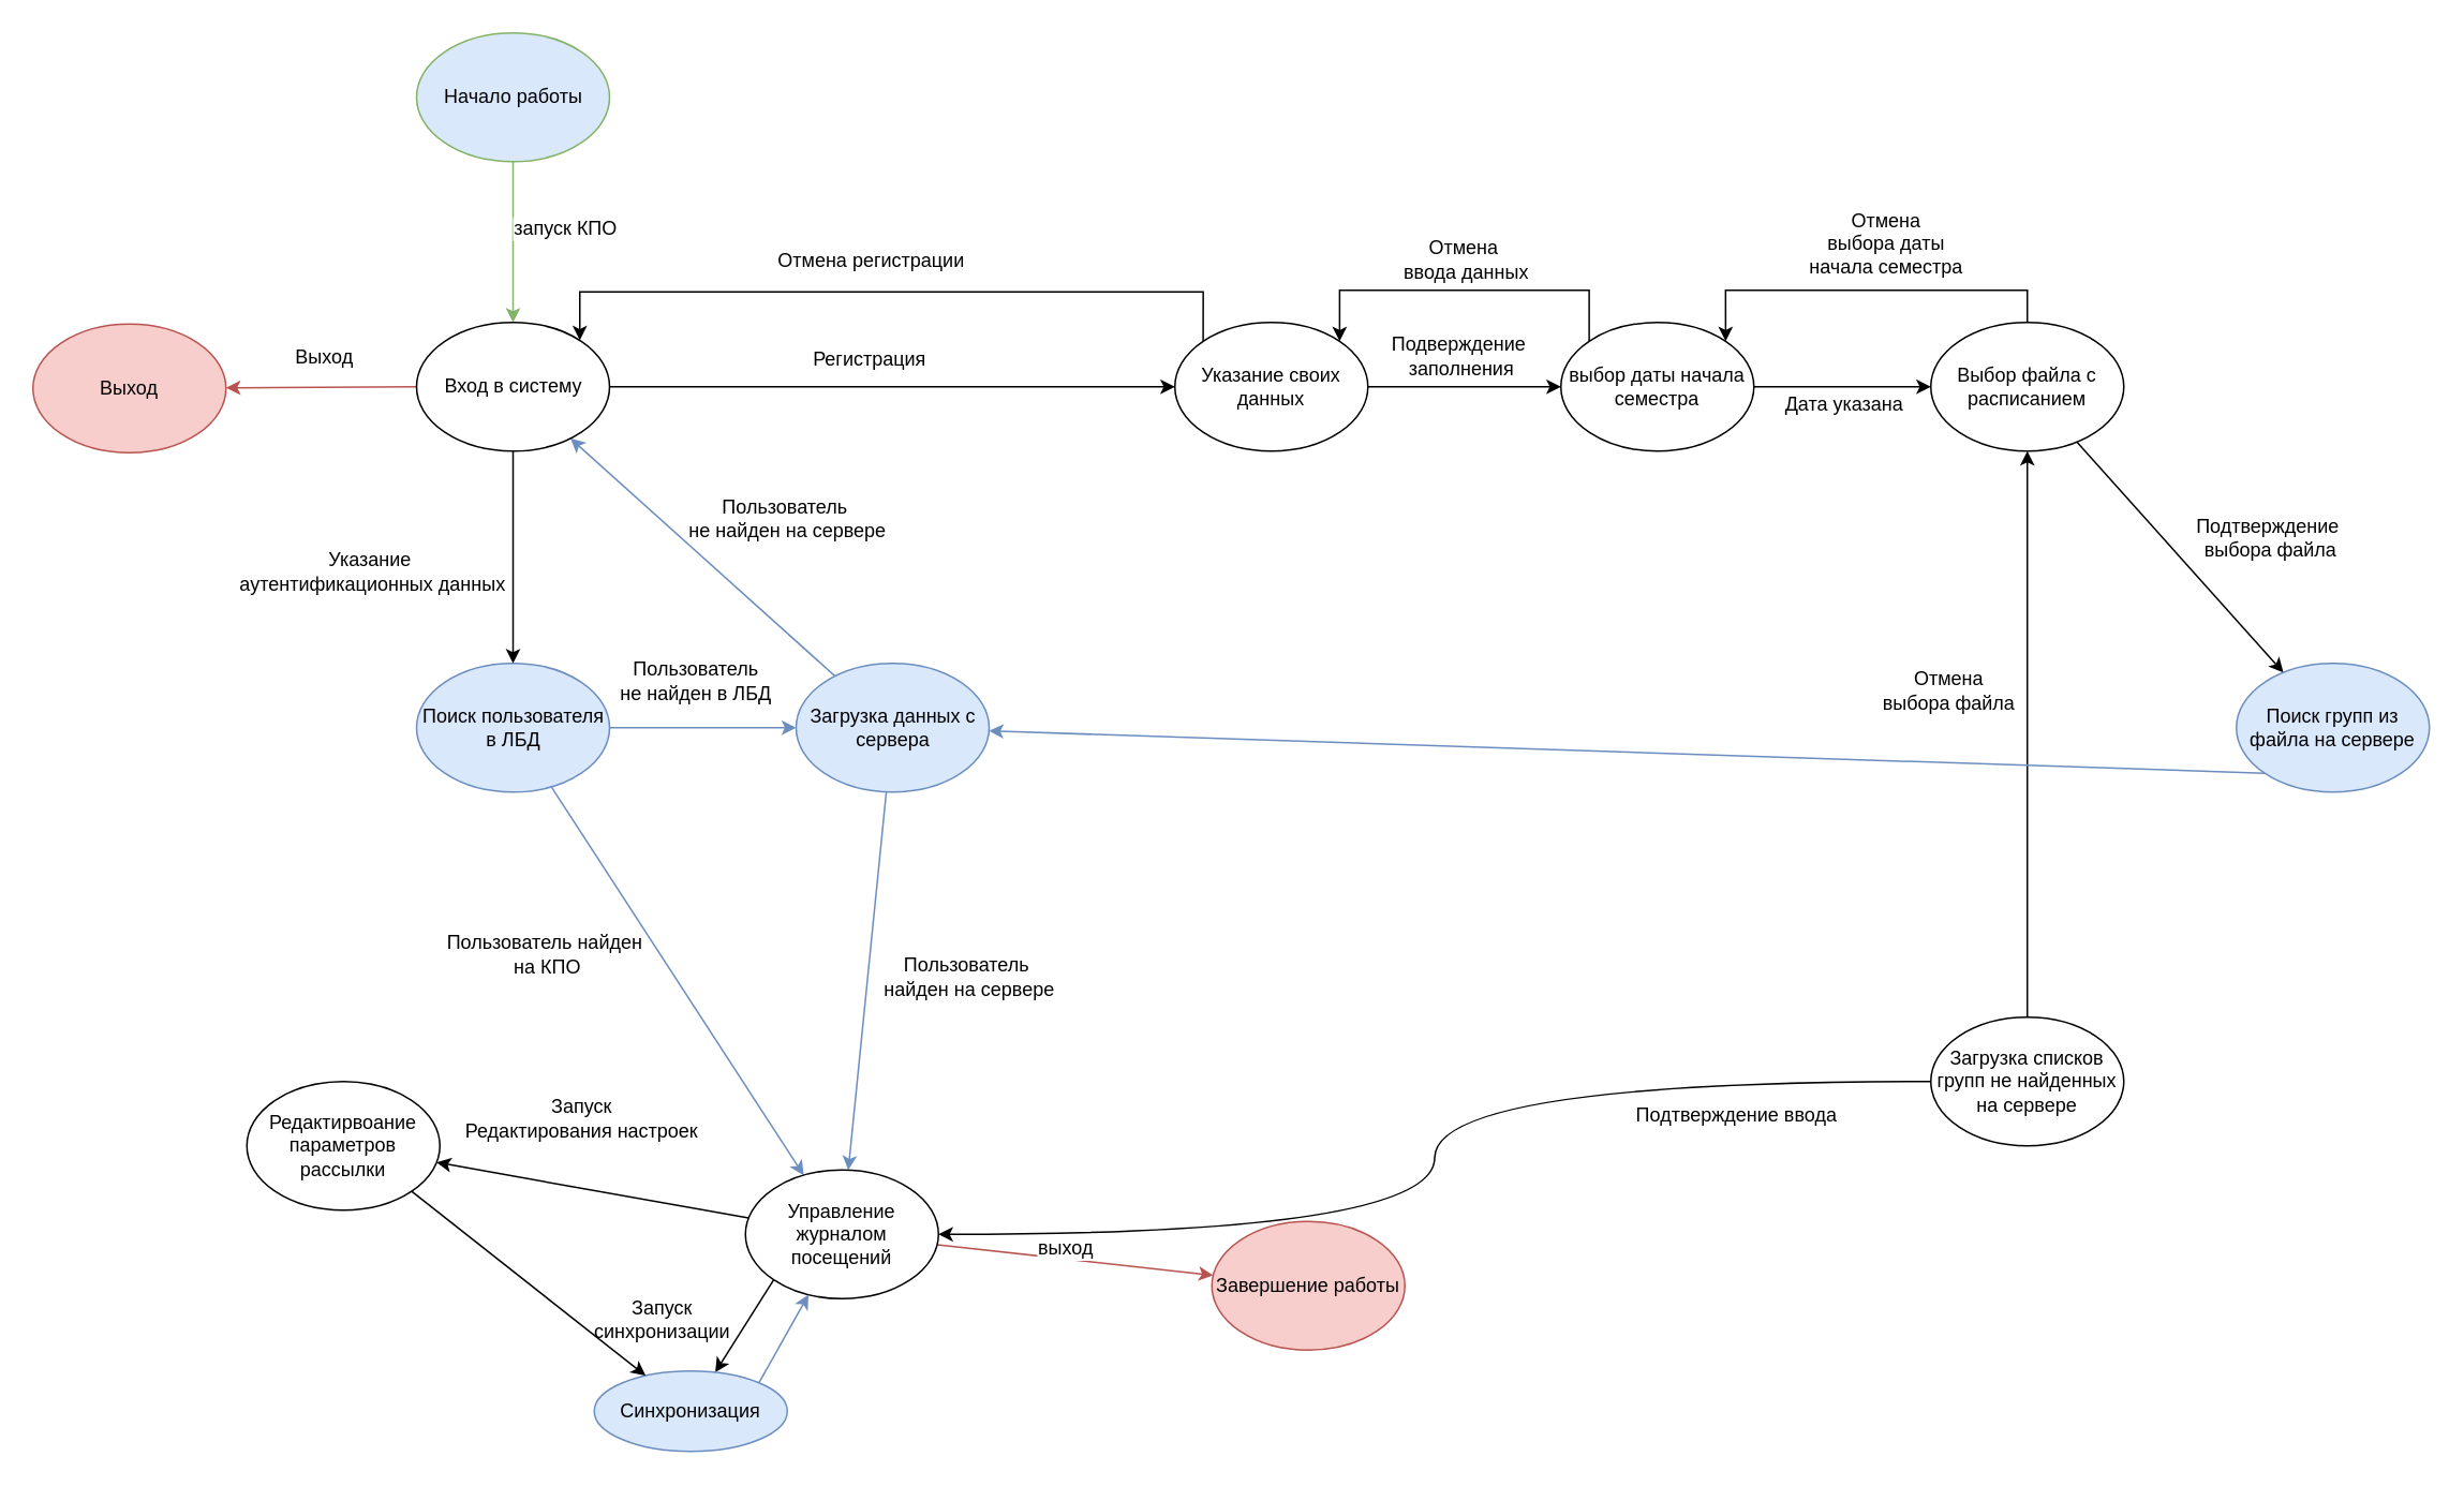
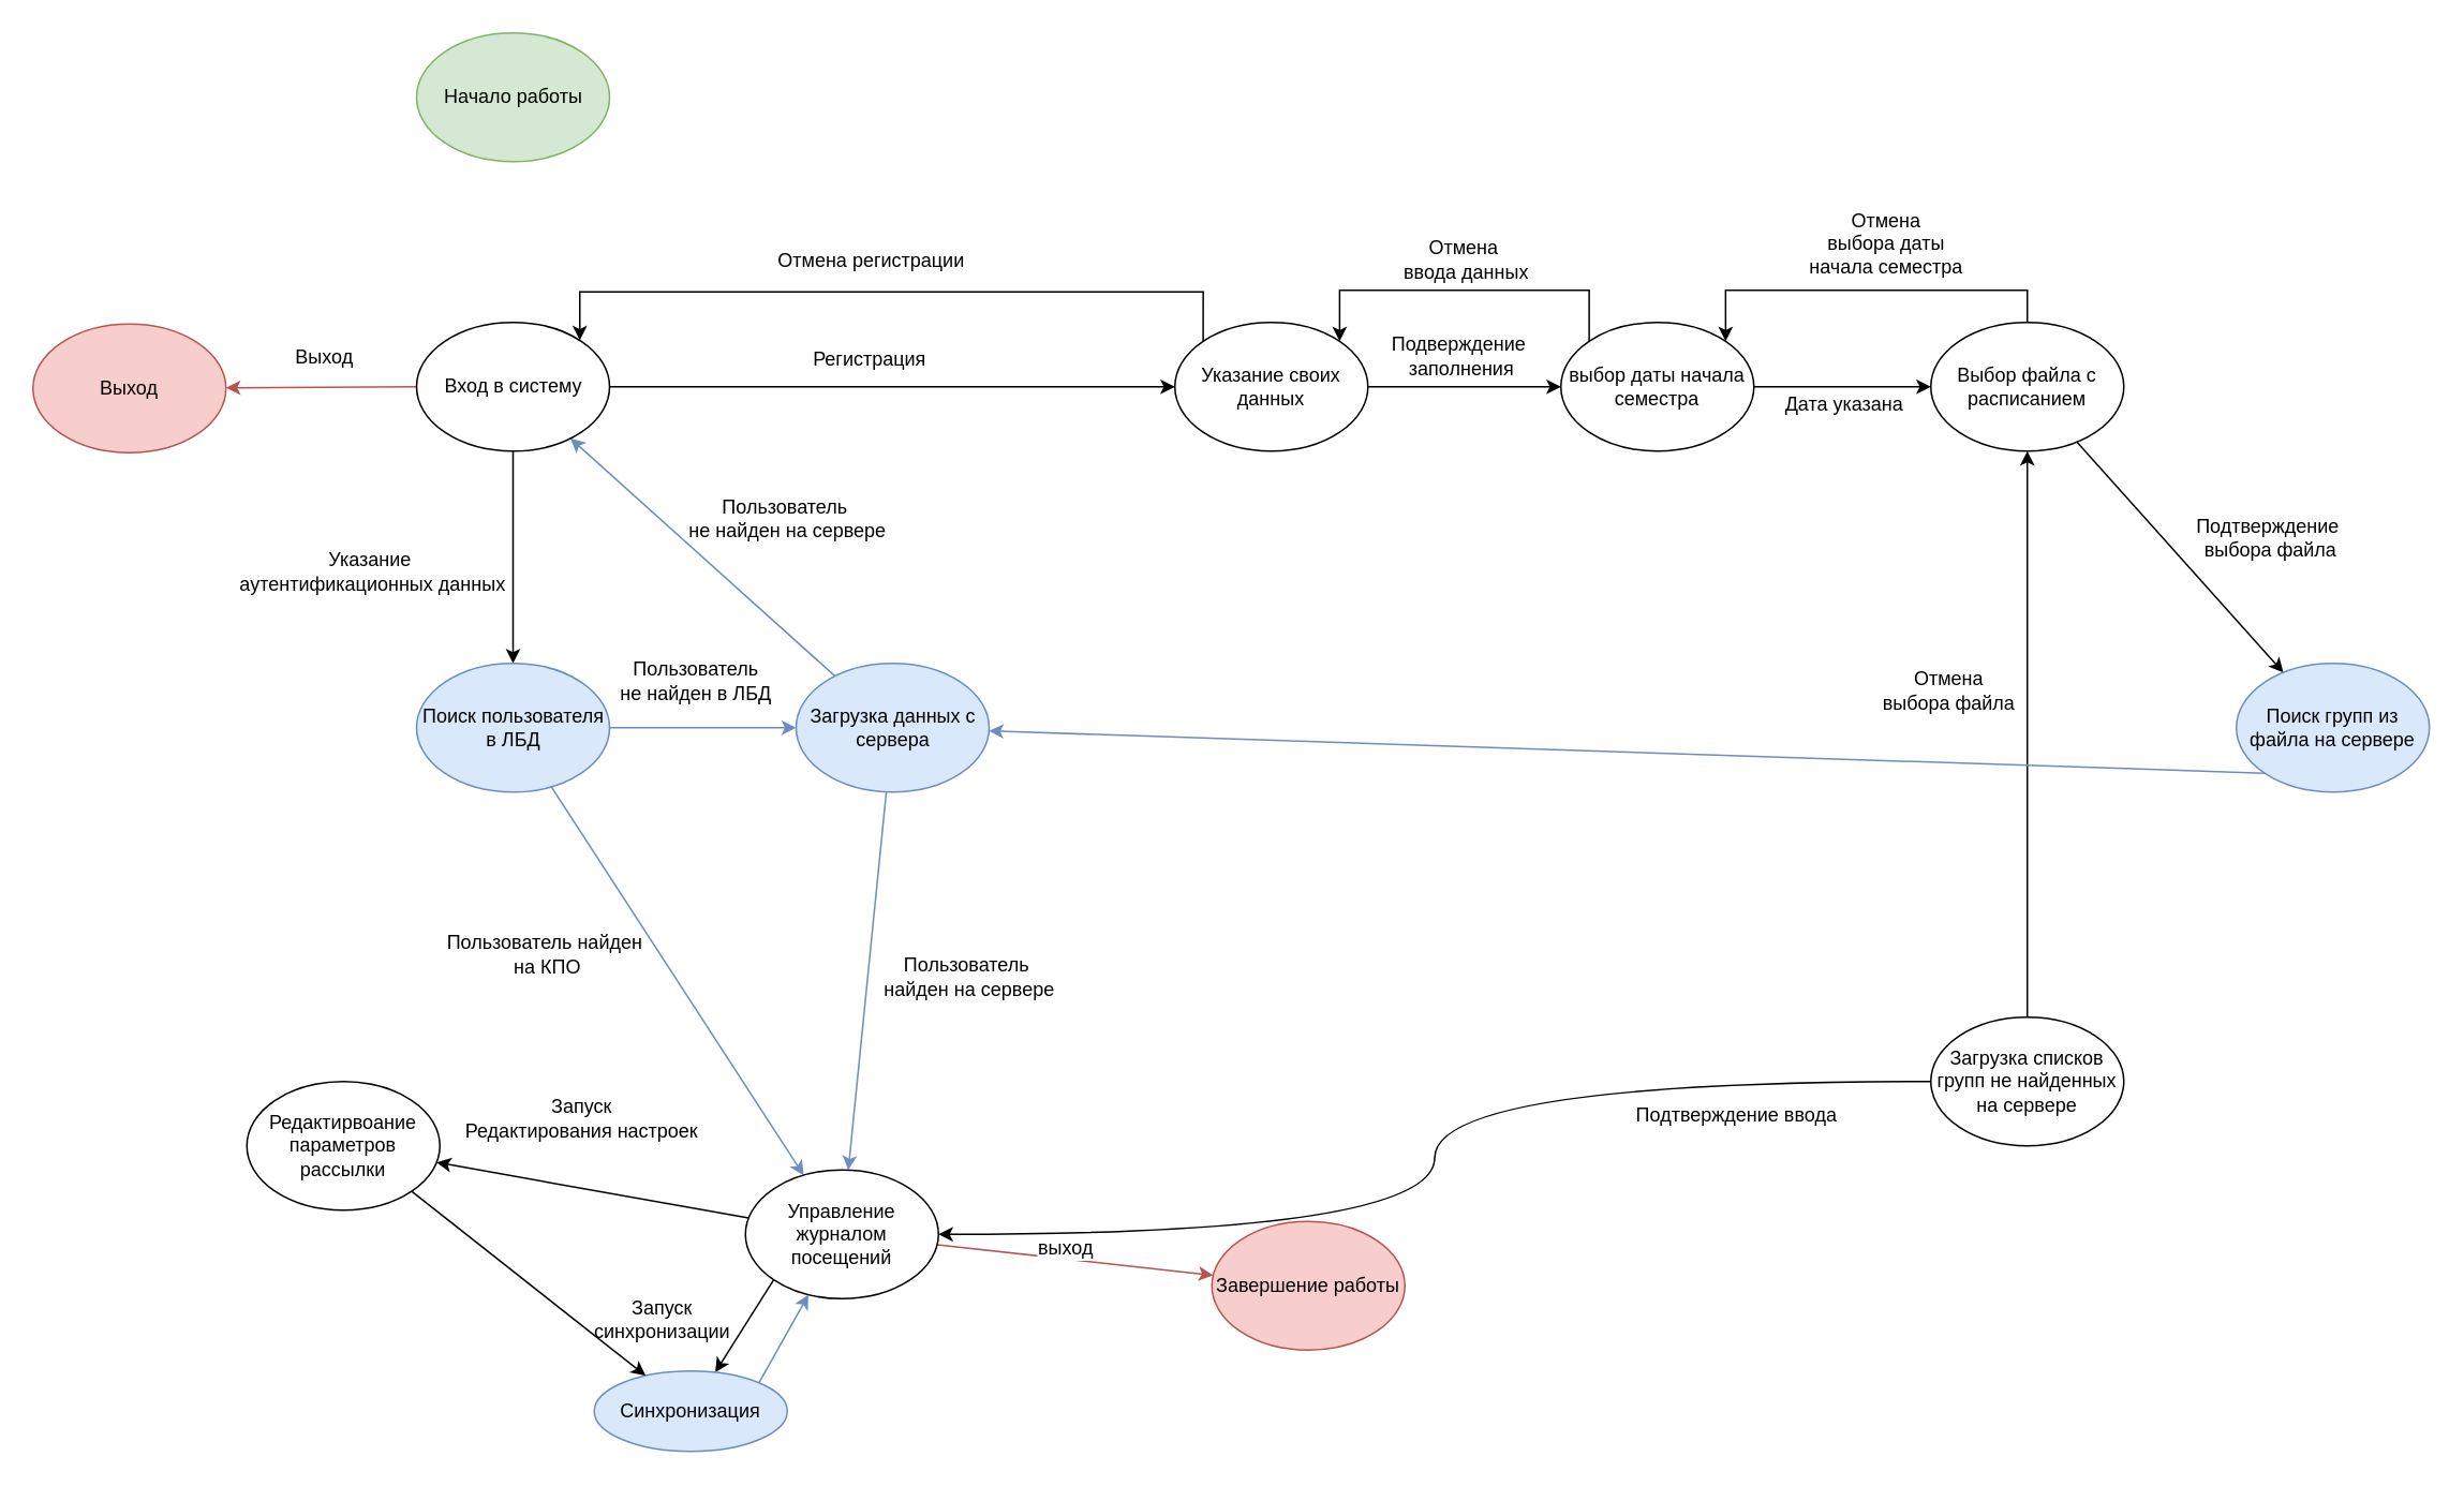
- <mxCell id="41" value="Начало работы" style="ellipse;whiteSpace=wrap;html=1;fillColor=#dae8fc;strokeColor=#82b366;" parent="1" vertex="1"><mxGeometry x="258.5" y="20" width="120" height="80" as="geometry" /></mxCell>
+ <mxCell id="41" value="Начало работы" style="ellipse;whiteSpace=wrap;html=1;fillColor=#d5e8d4;strokeColor=#82b366;" parent="1" vertex="1"><mxGeometry x="258.5" y="20" width="120" height="80" as="geometry" /></mxCell>
- <mxCell id="39" style="edgeStyle=none;rounded=0;orthogonalLoop=1;jettySize=auto;html=1;exitX=0.5;exitY=1;exitDx=0;exitDy=0;entryX=0.5;entryY=0;entryDx=0;entryDy=0;fillColor=#d5e8d4;strokeColor=#82b366;" parent="1" source="41" target="48" edge="1"><mxGeometry relative="1" as="geometry" /></mxCell>
- <mxCell id="40" value="&lt;span&gt;запуск КПО&lt;/span&gt;" style="text;html=1;resizable=0;points=[];align=center;verticalAlign=middle;labelBackgroundColor=#ffffff;" parent="39" vertex="1" connectable="0"><mxGeometry x="0.224" y="2" relative="1" as="geometry"><mxPoint x="30" y="-19.5" as="offset" /></mxGeometry></mxCell>
